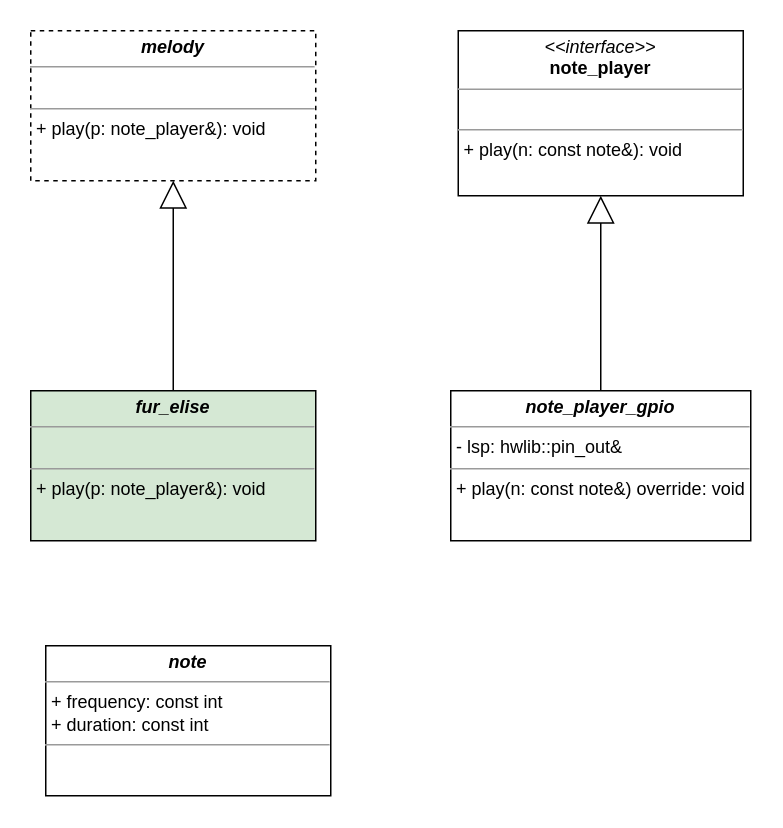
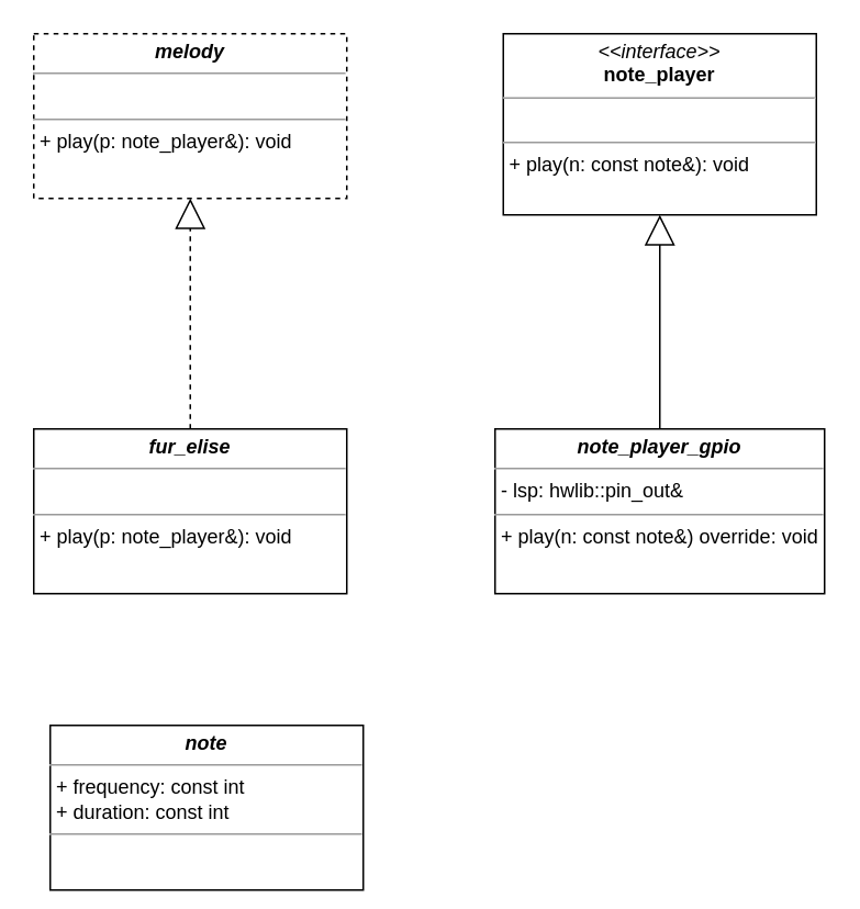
- <mxCell id="4" value="" style="endArrow=block;endSize=16;endFill=0;html=1;exitX=0.5;exitY=0;exitDx=0;exitDy=0;entryX=0.5;entryY=1;entryDx=0;entryDy=0;" edge="1" parent="1" source="3" target="2"><mxGeometry x="0.286" width="160" relative="1" as="geometry"><mxPoint x="190" y="190" as="sourcePoint" /><mxPoint x="350" y="190" as="targetPoint" /><mxPoint as="offset" /></mxGeometry></mxCell>
+ <mxCell id="4" value="" style="endArrow=block;endSize=16;endFill=0;html=1;exitX=0.5;exitY=0;exitDx=0;exitDy=0;entryX=0.5;entryY=1;entryDx=0;entryDy=0;dashed=1;" edge="1" parent="1" source="3" target="2"><mxGeometry x="0.286" width="160" relative="1" as="geometry"><mxPoint x="190" y="190" as="sourcePoint" /><mxPoint x="350" y="190" as="targetPoint" /><mxPoint as="offset" /></mxGeometry></mxCell>
- <mxCell id="3" value="&lt;p style=&quot;margin: 0px ; margin-top: 4px ; text-align: center&quot;&gt;&lt;i&gt;&lt;b&gt;fur_elise&lt;/b&gt;&lt;/i&gt;&lt;/p&gt;&lt;hr size=&quot;1&quot;&gt;&lt;p style=&quot;margin: 0px ; margin-left: 4px&quot;&gt;&lt;br&gt;&lt;/p&gt;&lt;hr size=&quot;1&quot;&gt;&lt;p style=&quot;margin: 0px ; margin-left: 4px&quot;&gt;+ play(p: note_player&amp;amp;): void&lt;/p&gt;" style="verticalAlign=top;align=left;overflow=fill;fontSize=12;fontFamily=Helvetica;html=1;fillColor=#d5e8d4;" vertex="1" parent="1"><mxGeometry x="20" y="260" width="190" height="100" as="geometry" /></mxCell>
+ <mxCell id="3" value="&lt;p style=&quot;margin: 0px ; margin-top: 4px ; text-align: center&quot;&gt;&lt;i&gt;&lt;b&gt;fur_elise&lt;/b&gt;&lt;/i&gt;&lt;/p&gt;&lt;hr size=&quot;1&quot;&gt;&lt;p style=&quot;margin: 0px ; margin-left: 4px&quot;&gt;&lt;br&gt;&lt;/p&gt;&lt;hr size=&quot;1&quot;&gt;&lt;p style=&quot;margin: 0px ; margin-left: 4px&quot;&gt;+ play(p: note_player&amp;amp;): void&lt;/p&gt;" style="verticalAlign=top;align=left;overflow=fill;fontSize=12;fontFamily=Helvetica;html=1;" vertex="1" parent="1"><mxGeometry x="20" y="260" width="190" height="100" as="geometry" /></mxCell>
- <mxCell id="6" value="&lt;p style=&quot;margin: 0px ; margin-top: 4px ; text-align: center&quot;&gt;&lt;i&gt;&lt;b&gt;note&lt;/b&gt;&lt;/i&gt;&lt;/p&gt;&lt;hr size=&quot;1&quot;&gt;&lt;p style=&quot;margin: 0px ; margin-left: 4px&quot;&gt;+ frequency: const int&lt;br&gt;+ duration: const int&lt;/p&gt;&lt;hr size=&quot;1&quot;&gt;&lt;p style=&quot;margin: 0px ; margin-left: 4px&quot;&gt;&lt;br&gt;&lt;/p&gt;" style="verticalAlign=top;align=left;overflow=fill;fontSize=12;fontFamily=Helvetica;html=1;" vertex="1" parent="1"><mxGeometry x="30" y="430" width="190" height="100" as="geometry" /></mxCell>
+ <mxCell id="6" value="&lt;p style=&quot;margin: 0px ; margin-top: 4px ; text-align: center&quot;&gt;&lt;i&gt;&lt;b&gt;note&lt;/b&gt;&lt;/i&gt;&lt;/p&gt;&lt;hr size=&quot;1&quot;&gt;&lt;p style=&quot;margin: 0px ; margin-left: 4px&quot;&gt;+ frequency: const int&lt;br&gt;+ duration: const int&lt;/p&gt;&lt;hr size=&quot;1&quot;&gt;&lt;p style=&quot;margin: 0px ; margin-left: 4px&quot;&gt;&lt;br&gt;&lt;/p&gt;" style="verticalAlign=top;align=left;overflow=fill;fontSize=12;fontFamily=Helvetica;html=1;" vertex="1" parent="1"><mxGeometry x="30" y="440" width="190" height="100" as="geometry" /></mxCell>
